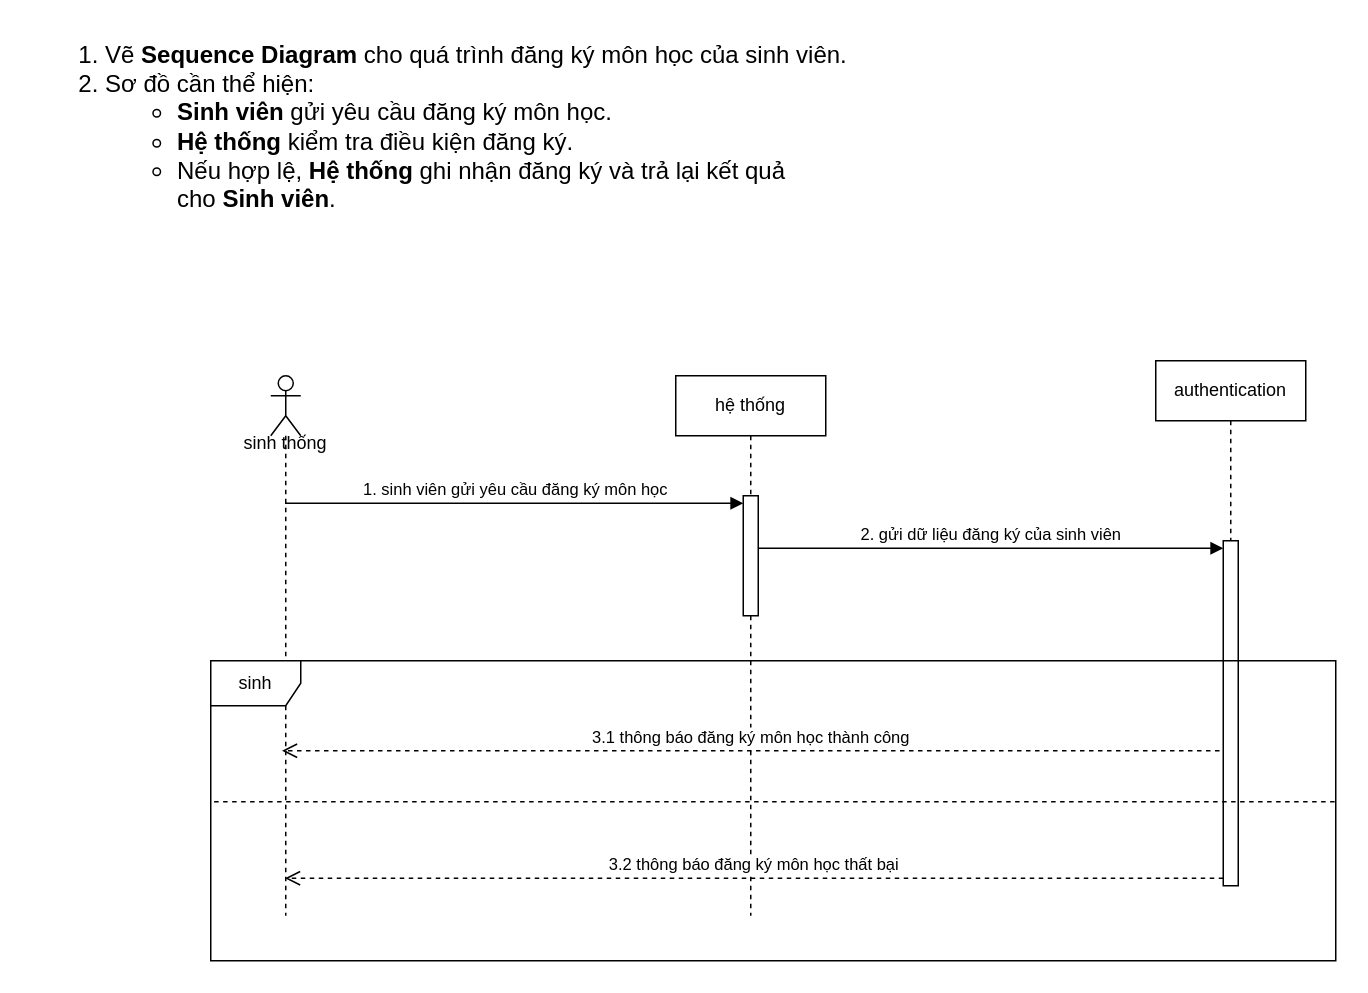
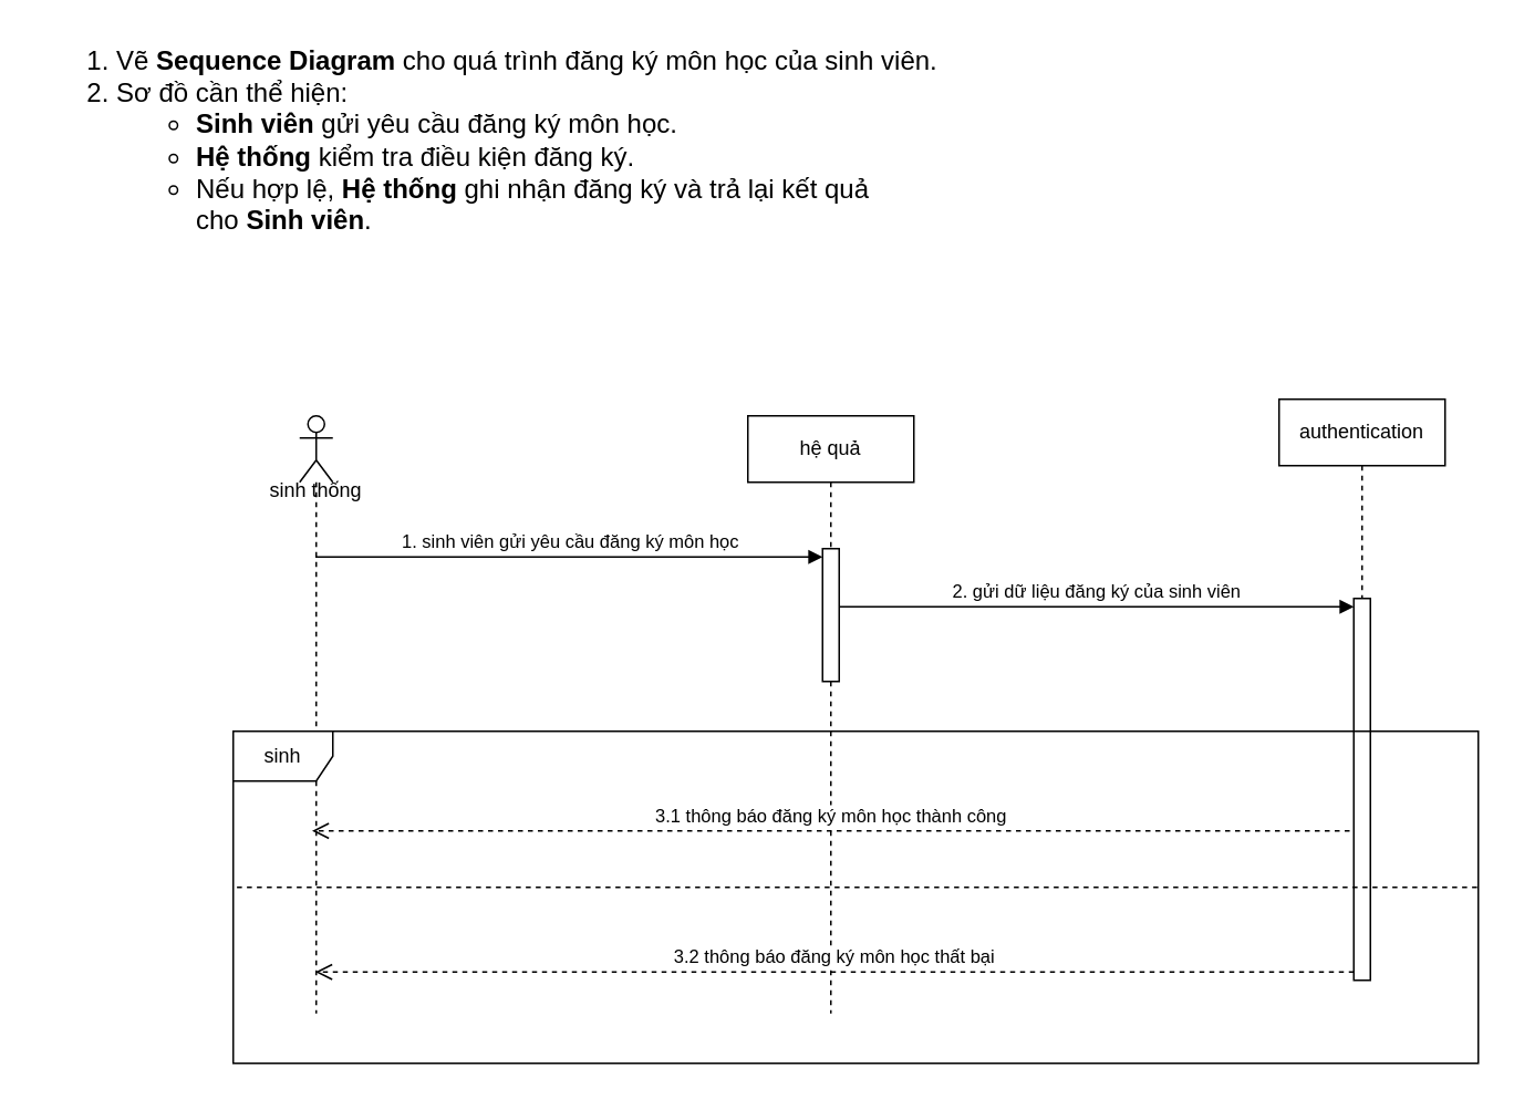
- <mxCell id="3" value="hệ thống" style="shape=umlLifeline;perimeter=lifelinePerimeter;whiteSpace=wrap;html=1;container=1;dropTarget=0;collapsible=0;recursiveResize=0;outlineConnect=0;portConstraint=eastwest;newEdgeStyle={&quot;curved&quot;:0,&quot;rounded&quot;:0};" vertex="1" parent="1"><mxGeometry x="450" y="250" width="100" height="360" as="geometry" /></mxCell>
+ <mxCell id="3" value="hệ quả" style="shape=umlLifeline;perimeter=lifelinePerimeter;whiteSpace=wrap;html=1;container=1;dropTarget=0;collapsible=0;recursiveResize=0;outlineConnect=0;portConstraint=eastwest;newEdgeStyle={&quot;curved&quot;:0,&quot;rounded&quot;:0};" vertex="1" parent="1"><mxGeometry x="450" y="250" width="100" height="360" as="geometry" /></mxCell>
